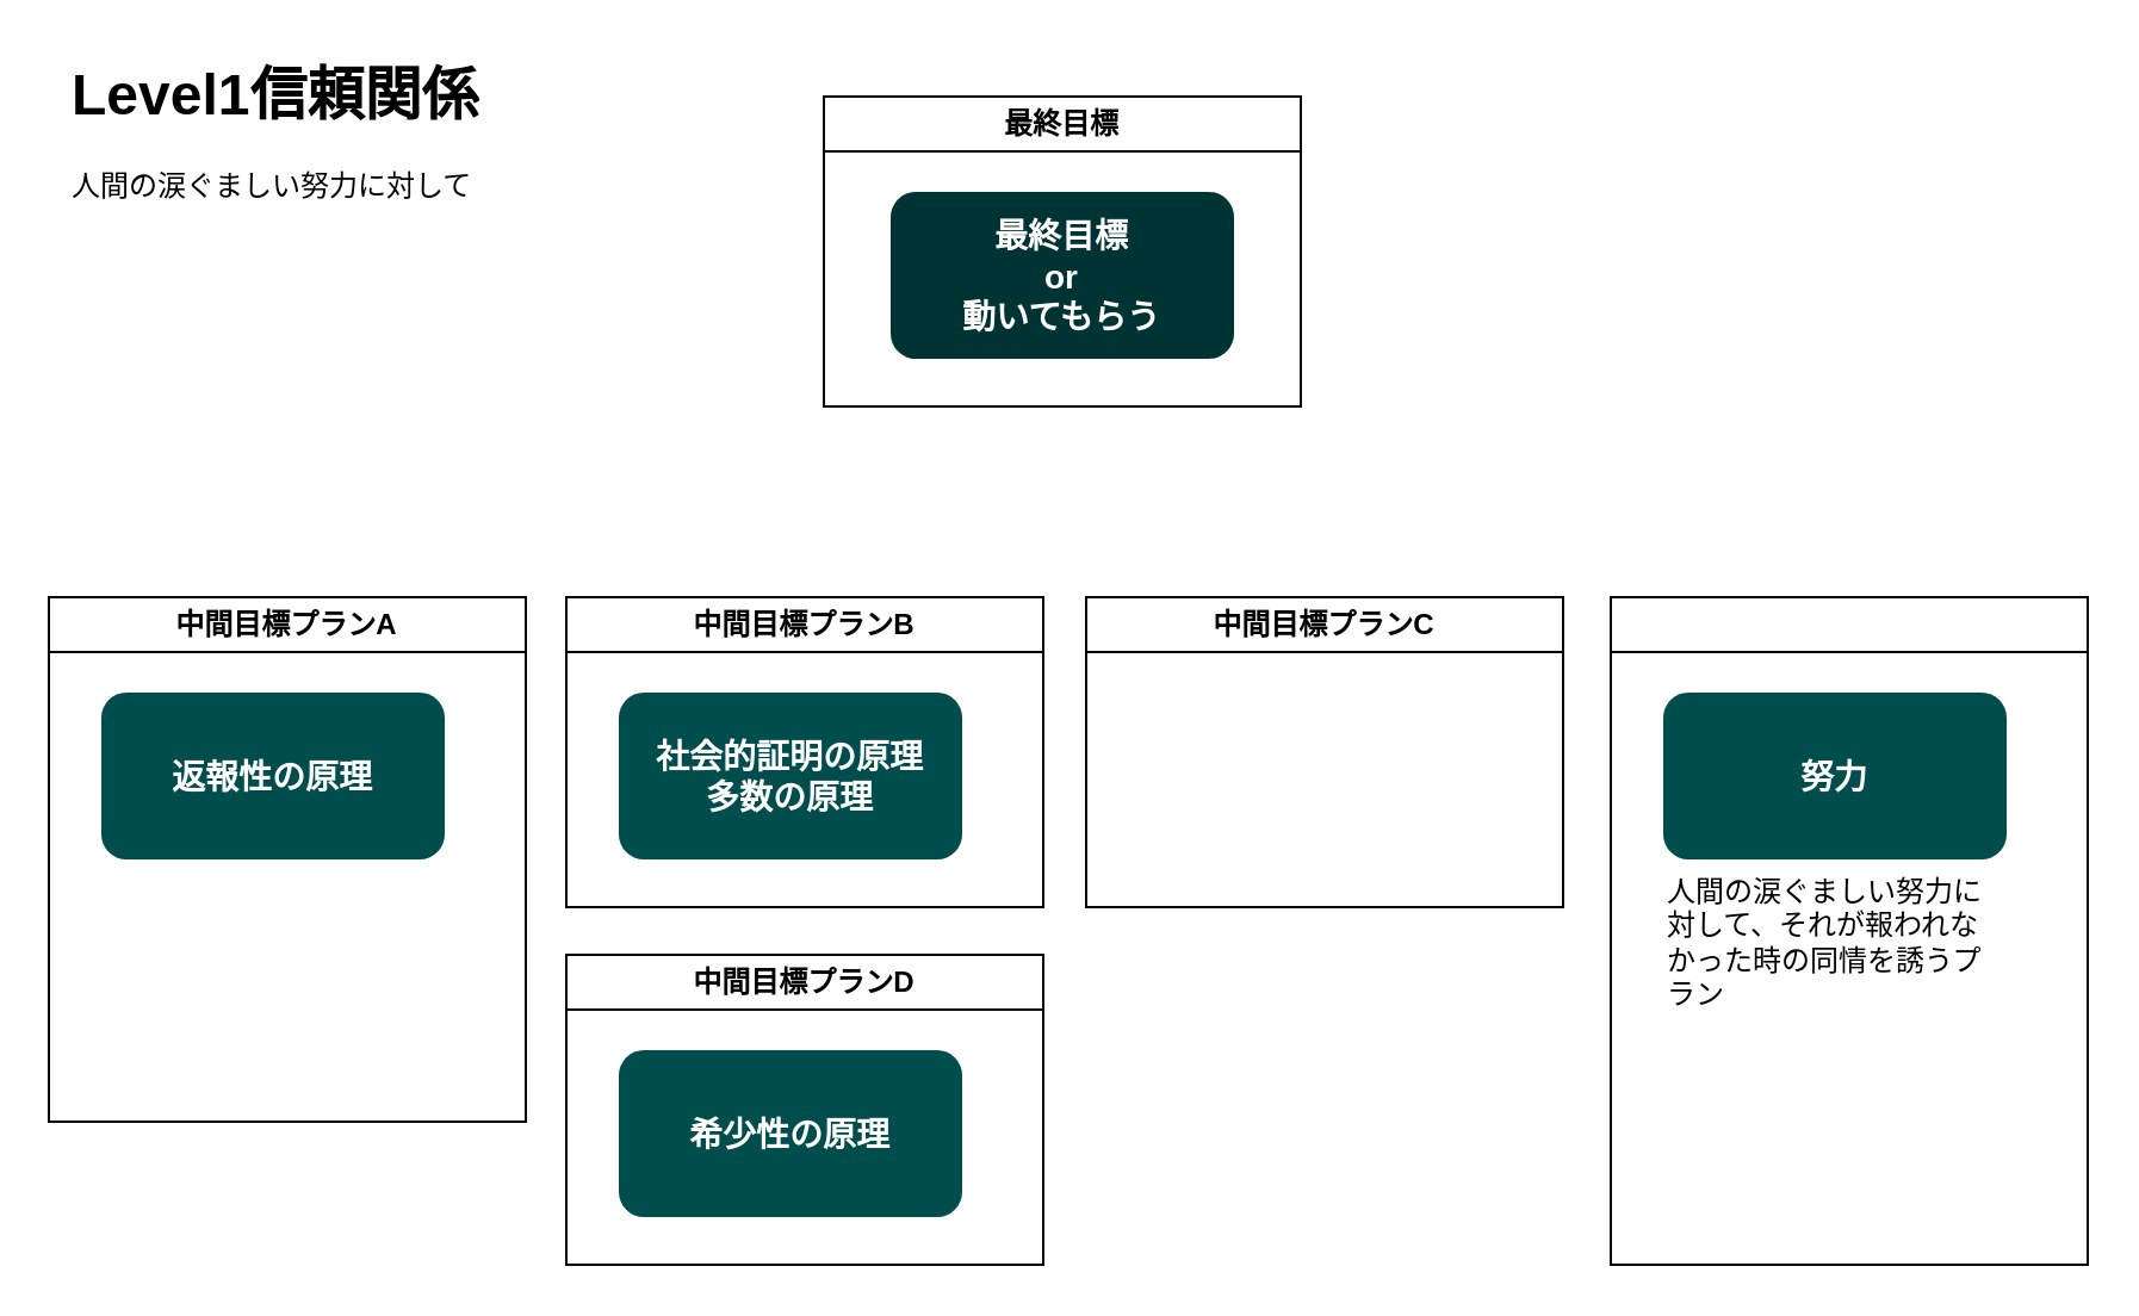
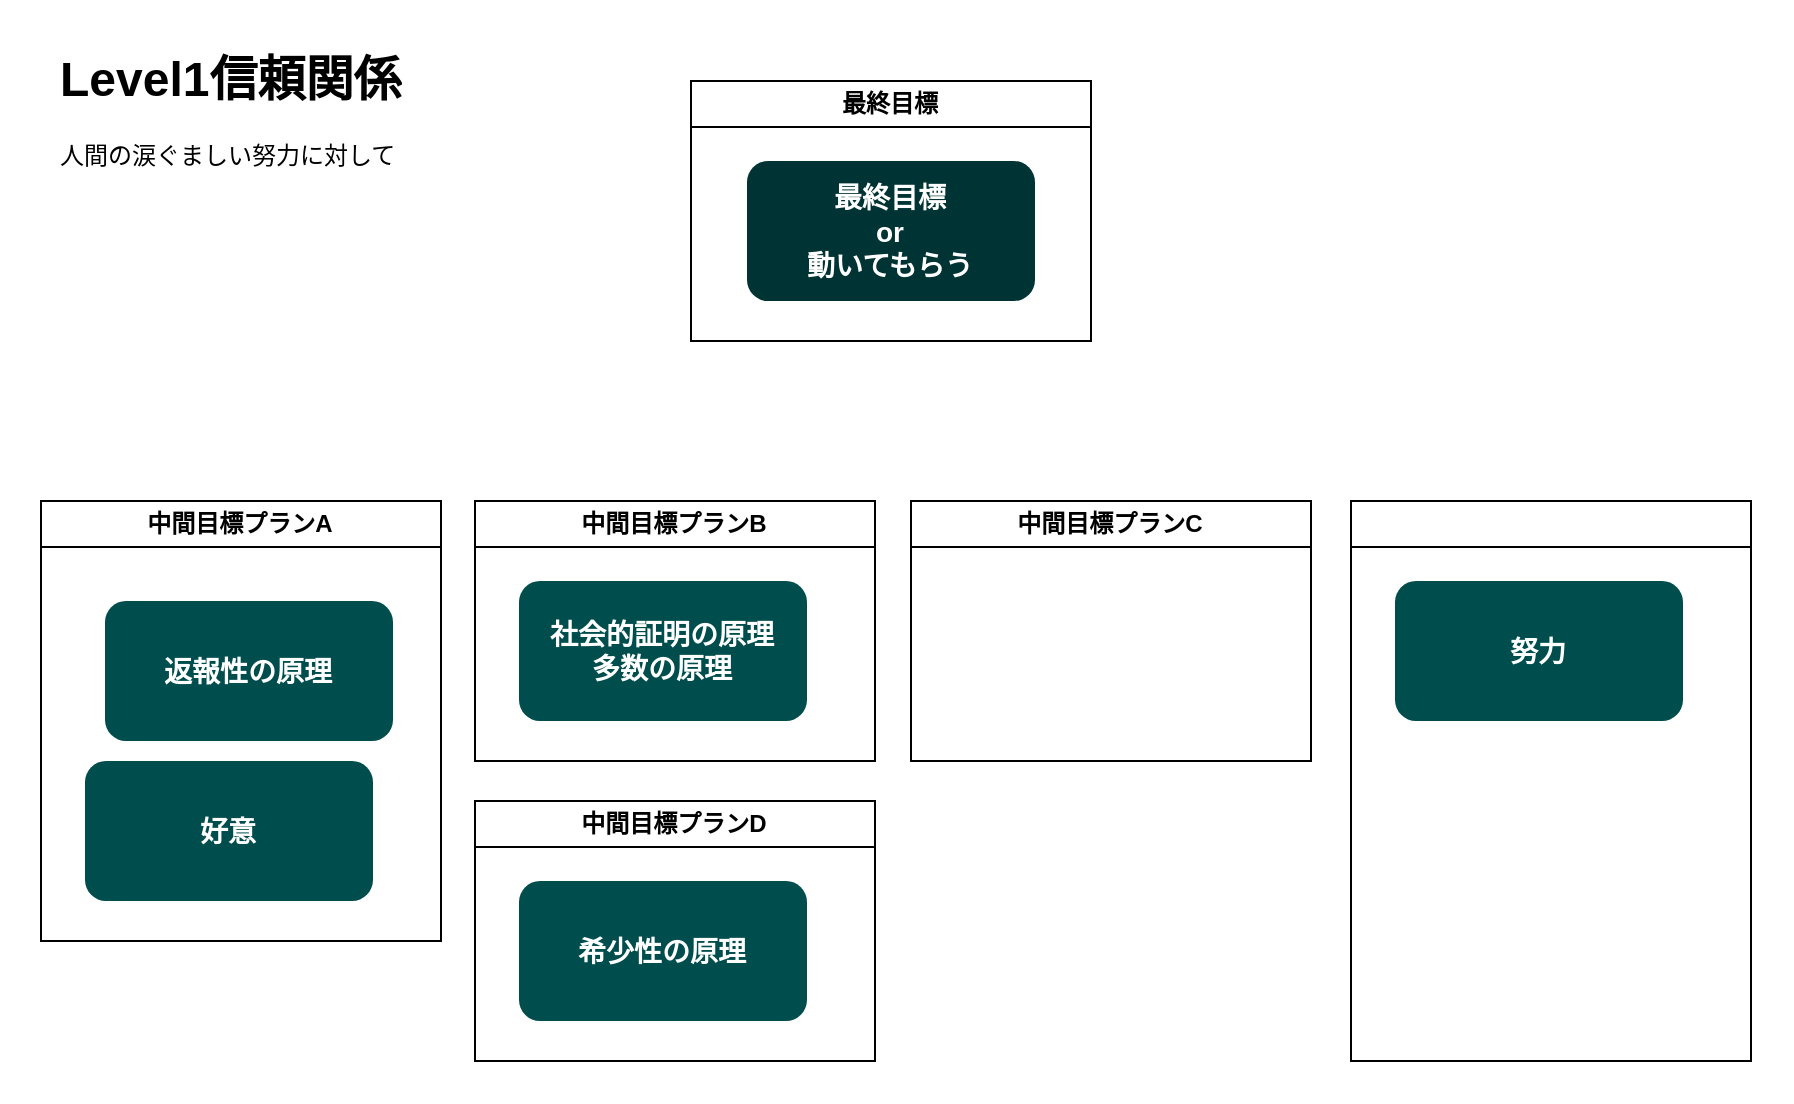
- <mxCell id="7" value="返報性の原理" style="rounded=1;fillColor=#004D4D;strokeColor=none;shadow=0;gradientColor=none;fontStyle=1;fontColor=#FFFFFF;fontSize=14;" vertex="1" parent="5"><mxGeometry x="22" y="40" width="144" height="70" as="geometry" /></mxCell>
+ <mxCell id="7" value="返報性の原理" style="rounded=1;fillColor=#004D4D;strokeColor=none;shadow=0;gradientColor=none;fontStyle=1;fontColor=#FFFFFF;fontSize=14;" vertex="1" parent="5"><mxGeometry x="32" y="50" width="144" height="70" as="geometry" /></mxCell>
- <mxCell id="15" value="人間の涙ぐましい努力に対して、それが報われなかった時の同情を誘うプラン" style="text;html=1;strokeColor=none;fillColor=none;align=left;verticalAlign=middle;whiteSpace=wrap;rounded=0;" vertex="1" parent="13"><mxGeometry x="22" y="120" width="138" height="50" as="geometry" /></mxCell>
+ <mxCell id="6" value="好意" style="rounded=1;fillColor=#004D4D;strokeColor=none;shadow=0;gradientColor=none;fontStyle=1;fontColor=#FFFFFF;fontSize=14;" vertex="1" parent="5"><mxGeometry x="22" y="130" width="144" height="70" as="geometry" /></mxCell>
